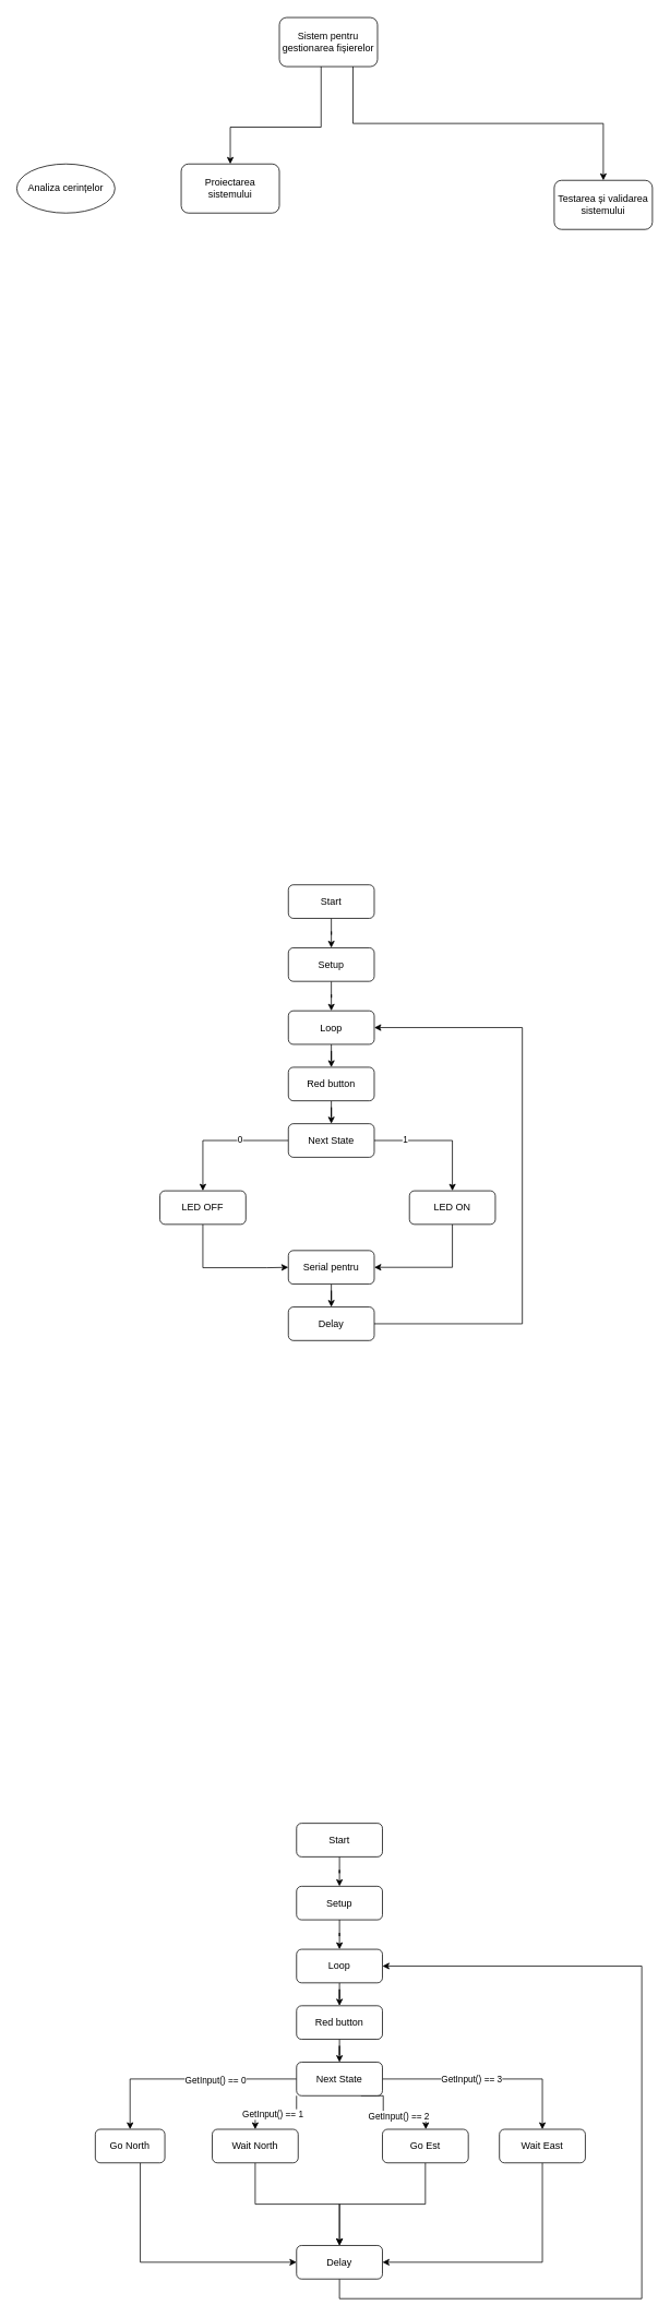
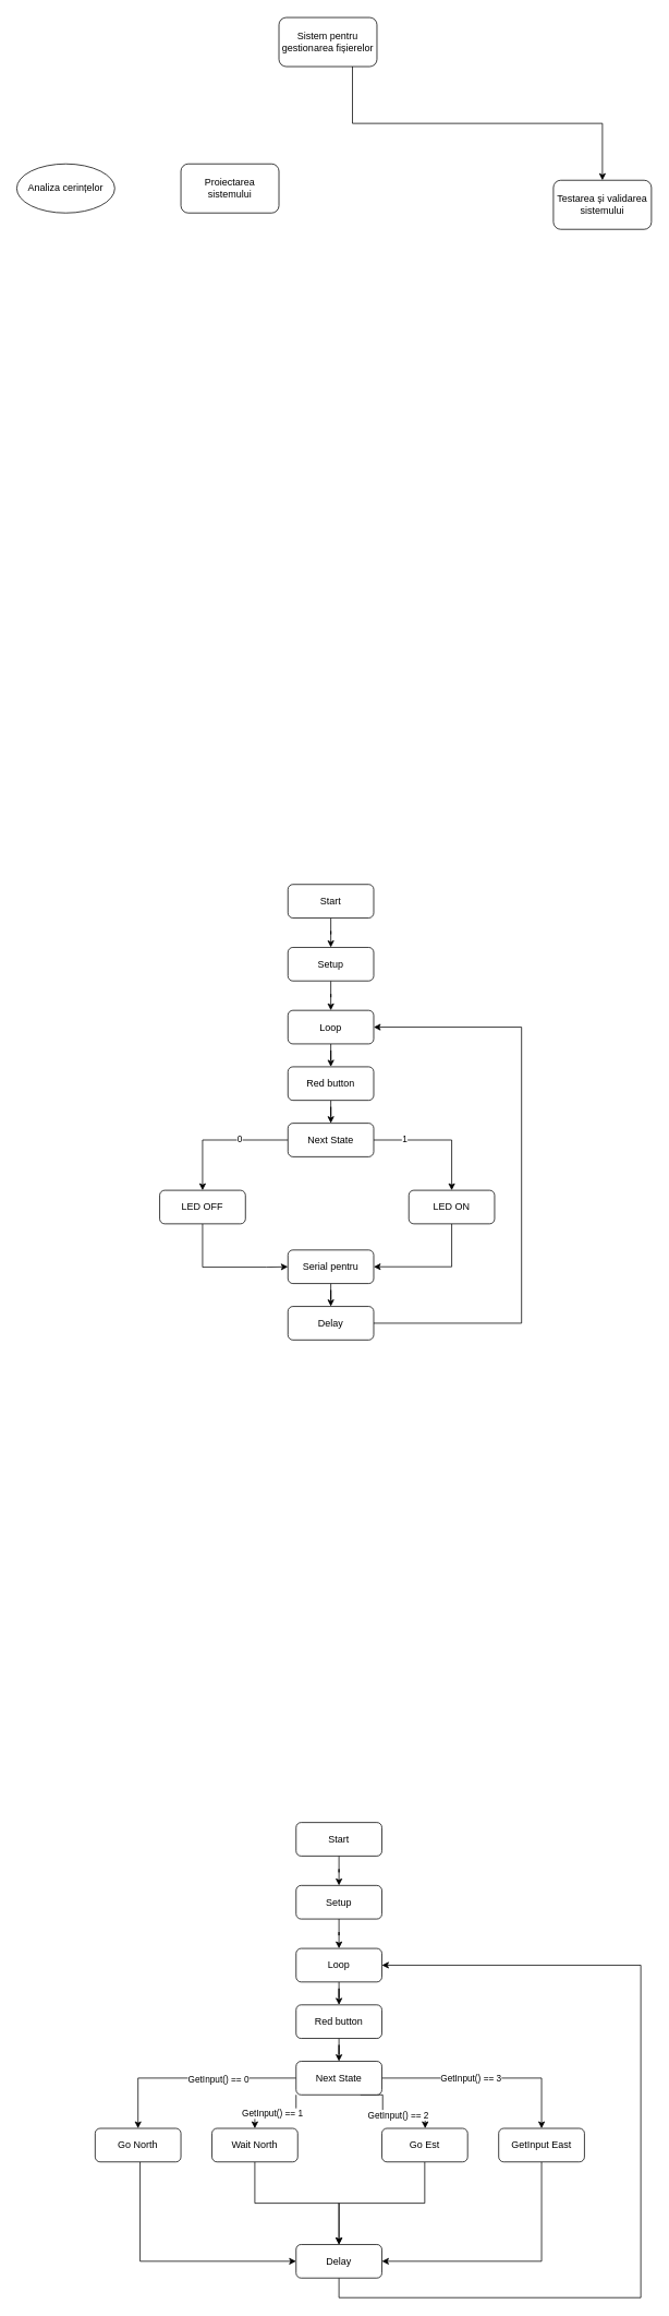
- <mxCell id="2" style="edgeStyle=orthogonalEdgeStyle;rounded=0;orthogonalLoop=1;jettySize=auto;html=1;" parent="1" source="4" target="6" edge="1"><mxGeometry relative="1" as="geometry"><Array as="points"><mxPoint x="392" y="154" /><mxPoint x="281" y="154" /></Array></mxGeometry></mxCell>
- <mxCell id="51" value="Go North" style="rounded=1;whiteSpace=wrap;html=1;" vertex="1" parent="1"><mxGeometry x="116" y="2601" width="85" height="41" as="geometry" /></mxCell>
+ <mxCell id="51" value="Go North" style="rounded=1;whiteSpace=wrap;html=1;" vertex="1" parent="1"><mxGeometry x="116" y="2601" width="105" height="41" as="geometry" /></mxCell>
- <mxCell id="53" value="Wait East" style="rounded=1;whiteSpace=wrap;html=1;" vertex="1" parent="1"><mxGeometry x="610" y="2601" width="105" height="41" as="geometry" /></mxCell>
+ <mxCell id="53" value="GetInput East" style="rounded=1;whiteSpace=wrap;html=1;" vertex="1" parent="1"><mxGeometry x="610" y="2601" width="105" height="41" as="geometry" /></mxCell>
